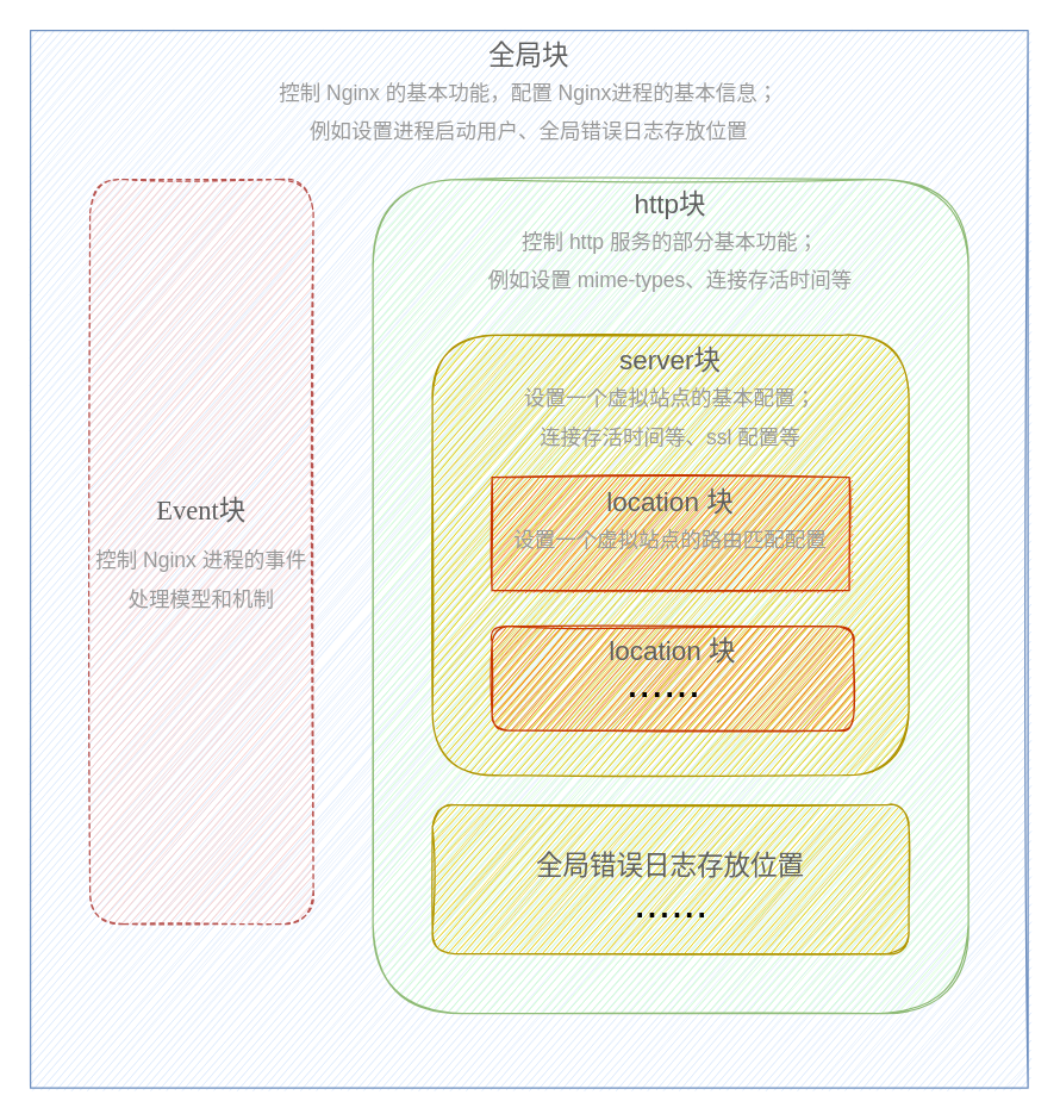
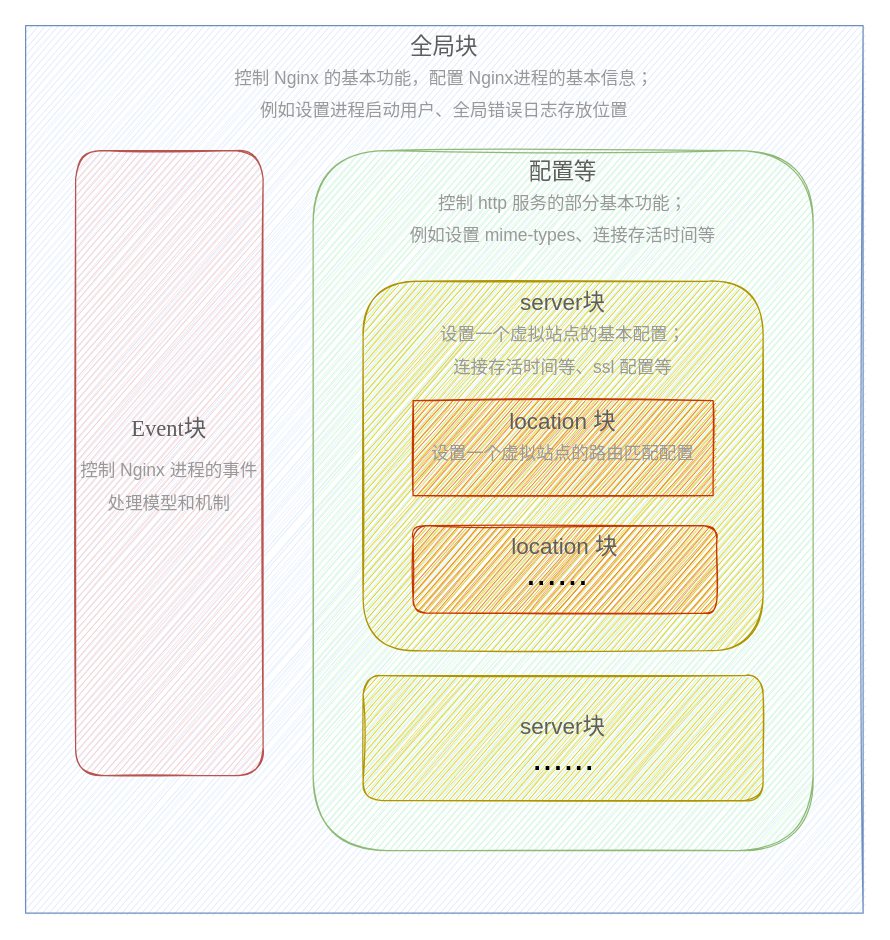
- <mxCell id="4" value="&lt;font color=&quot;#5e5e5e&quot; style=&quot;font-size: 18px&quot;&gt;http块&lt;/font&gt;&lt;br&gt;&lt;span style=&quot;color: rgb(153 , 153 , 153) ; font-size: 14px ; line-height: 1.9&quot;&gt;控制 http 服务的部分基本功能；&lt;br&gt;例如设置 mime-types、连接存活时间等&lt;/span&gt;&lt;font color=&quot;#808080&quot; face=&quot;Comic Sans MS&quot;&gt;&lt;span style=&quot;font-size: 14px&quot;&gt;&lt;br&gt;&lt;/span&gt;&lt;/font&gt;" style="rounded=1;whiteSpace=wrap;html=1;fillColor=#CCFFCC;strokeColor=#82b366;sketch=1;align=center;labelPosition=middle;verticalLabelPosition=middle;verticalAlign=top;labelBackgroundColor=none;labelBorderColor=none;opacity=90;" parent="1" vertex="1"><mxGeometry x="250" y="120" width="400" height="560" as="geometry" /></mxCell>
+ <mxCell id="4" value="&lt;font color=&quot;#5e5e5e&quot; style=&quot;font-size: 18px&quot;&gt;配置等&lt;/font&gt;&lt;br&gt;&lt;span style=&quot;color: rgb(153 , 153 , 153) ; font-size: 14px ; line-height: 1.9&quot;&gt;控制 http 服务的部分基本功能；&lt;br&gt;例如设置 mime-types、连接存活时间等&lt;/span&gt;&lt;font color=&quot;#808080&quot; face=&quot;Comic Sans MS&quot;&gt;&lt;span style=&quot;font-size: 14px&quot;&gt;&lt;br&gt;&lt;/span&gt;&lt;/font&gt;" style="rounded=1;whiteSpace=wrap;html=1;fillColor=#CCFFCC;strokeColor=#82b366;sketch=1;align=center;labelPosition=middle;verticalLabelPosition=middle;verticalAlign=top;labelBackgroundColor=none;labelBorderColor=none;opacity=90;" parent="1" vertex="1"><mxGeometry x="250" y="120" width="400" height="560" as="geometry" /></mxCell>
- <mxCell id="3" value="&lt;font face=&quot;Comic Sans MS&quot;&gt;&lt;font style=&quot;font-size: 18px ; line-height: 2.1&quot; color=&quot;#5e5e5e&quot;&gt;Event块&lt;/font&gt;&lt;br&gt;&lt;/font&gt;&lt;span style=&quot;color: rgb(153 , 153 , 153) ; font-size: 14px ; line-height: 1.9&quot;&gt;控制 Nginx 进程的事件处理模型和机制&lt;/span&gt;&lt;font color=&quot;#808080&quot; face=&quot;Comic Sans MS&quot;&gt;&lt;span style=&quot;font-size: 14px&quot;&gt;&lt;br&gt;&lt;/span&gt;&lt;/font&gt;" style="rounded=1;whiteSpace=wrap;html=1;fillColor=#f8cecc;strokeColor=#b85450;sketch=1;align=center;labelPosition=center;verticalLabelPosition=middle;verticalAlign=middle;labelBackgroundColor=none;dashed=1;" parent="1" vertex="1"><mxGeometry x="60" y="120" width="150" height="500" as="geometry" /></mxCell>
+ <mxCell id="3" value="&lt;font face=&quot;Comic Sans MS&quot;&gt;&lt;font style=&quot;font-size: 18px ; line-height: 2.1&quot; color=&quot;#5e5e5e&quot;&gt;Event块&lt;/font&gt;&lt;br&gt;&lt;/font&gt;&lt;span style=&quot;color: rgb(153 , 153 , 153) ; font-size: 14px ; line-height: 1.9&quot;&gt;控制 Nginx 进程的事件处理模型和机制&lt;/span&gt;&lt;font color=&quot;#808080&quot; face=&quot;Comic Sans MS&quot;&gt;&lt;span style=&quot;font-size: 14px&quot;&gt;&lt;br&gt;&lt;/span&gt;&lt;/font&gt;" style="rounded=1;whiteSpace=wrap;html=1;fillColor=#f8cecc;strokeColor=#b85450;sketch=1;align=center;labelPosition=center;verticalLabelPosition=middle;verticalAlign=middle;labelBackgroundColor=none;" parent="1" vertex="1"><mxGeometry x="60" y="120" width="150" height="500" as="geometry" /></mxCell>
- <mxCell id="8" value="&lt;font color=&quot;#5e5e5e&quot; style=&quot;font-size: 18px&quot;&gt;全局错误日志存放位置&lt;/font&gt;&lt;br&gt;&lt;font face=&quot;Comic Sans MS&quot; color=&quot;#808080&quot;&gt;&lt;span style=&quot;white-space: pre&quot;&gt;&#09;&lt;/span&gt;&lt;span style=&quot;font-size: 14px&quot;&gt;&lt;br&gt;&lt;/span&gt;&lt;/font&gt;" style="rounded=1;whiteSpace=wrap;html=1;fillColor=#e3c800;strokeColor=#B09500;sketch=1;align=center;labelPosition=middle;verticalLabelPosition=middle;verticalAlign=middle;labelBackgroundColor=none;labelBorderColor=none;fontColor=#000000;" parent="1" vertex="1"><mxGeometry x="290" y="540" width="320" height="100" as="geometry" /></mxCell>
+ <mxCell id="8" value="&lt;font color=&quot;#5e5e5e&quot; style=&quot;font-size: 18px&quot;&gt;server块&lt;/font&gt;&lt;br&gt;&lt;font face=&quot;Comic Sans MS&quot; color=&quot;#808080&quot;&gt;&lt;span style=&quot;white-space: pre&quot;&gt;&#09;&lt;/span&gt;&lt;span style=&quot;font-size: 14px&quot;&gt;&lt;br&gt;&lt;/span&gt;&lt;/font&gt;" style="rounded=1;whiteSpace=wrap;html=1;fillColor=#e3c800;strokeColor=#B09500;sketch=1;align=center;labelPosition=middle;verticalLabelPosition=middle;verticalAlign=middle;labelBackgroundColor=none;labelBorderColor=none;fontColor=#000000;" parent="1" vertex="1"><mxGeometry x="290" y="540" width="320" height="100" as="geometry" /></mxCell>
